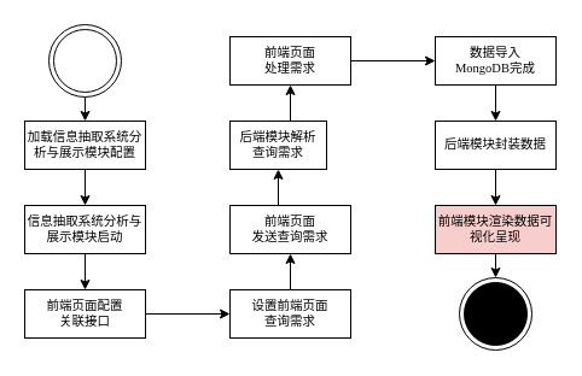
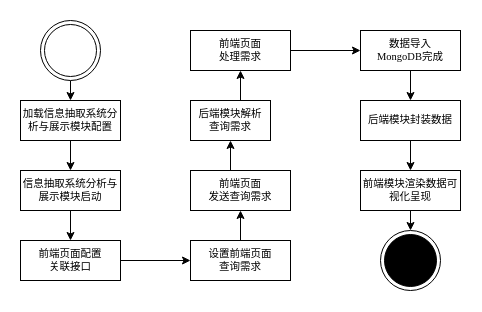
- <mxCell id="24" value="前端模块渲染数据可视化呈现" style="rounded=0;whiteSpace=wrap;html=1;fontFamily=SimSun;fontSize=10.5;fillColor=#f8cecc;" vertex="1" parent="1"><mxGeometry x="360" y="170" width="100" height="40" as="geometry" /></mxCell>
+ <mxCell id="24" value="前端模块渲染数据可视化呈现" style="rounded=0;whiteSpace=wrap;html=1;fontFamily=SimSun;fontSize=10.5;" vertex="1" parent="1"><mxGeometry x="360" y="170" width="100" height="40" as="geometry" /></mxCell>
